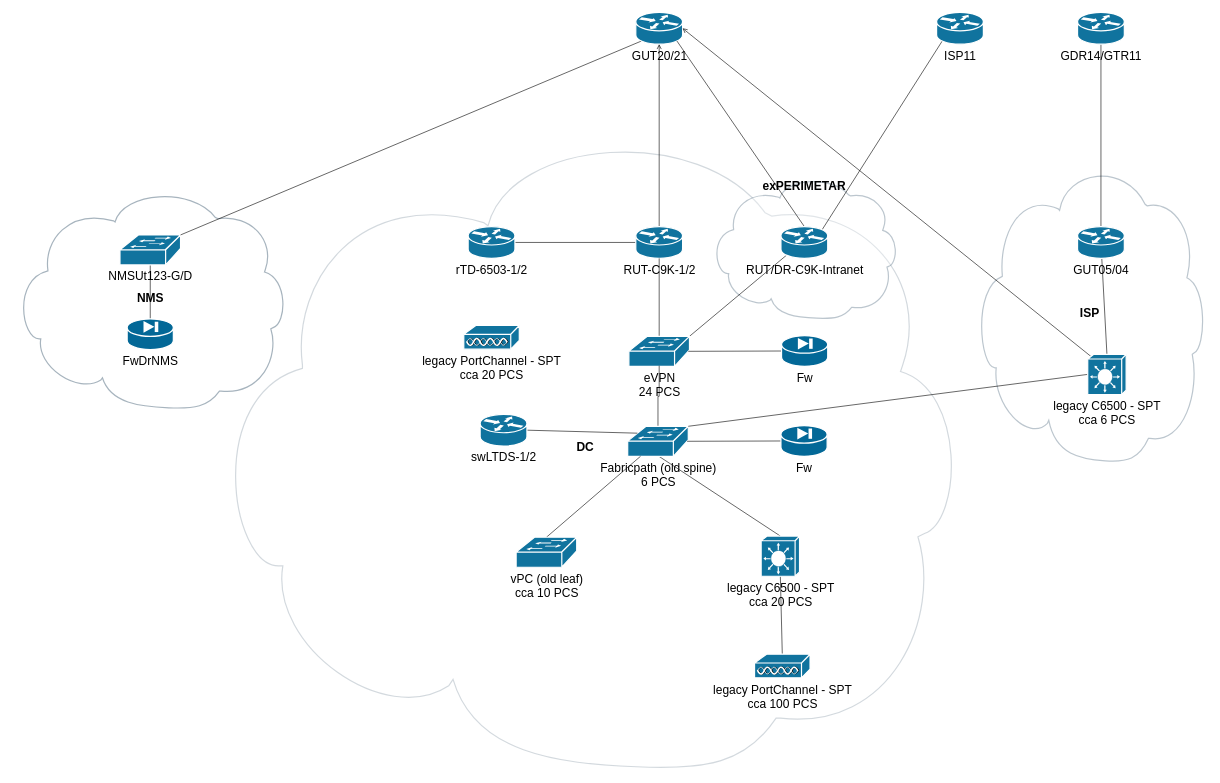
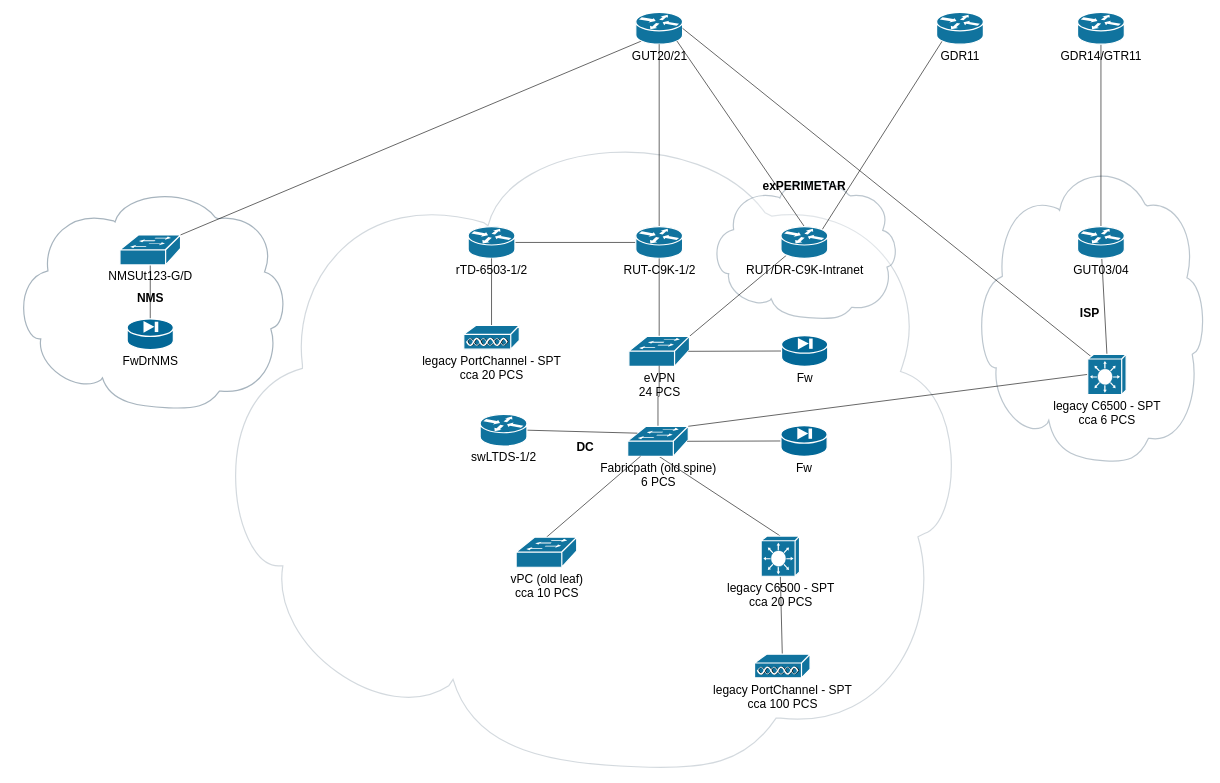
- <mxCell id="34" style="edgeStyle=none;rounded=0;orthogonalLoop=1;jettySize=auto;html=1;exitX=0.08;exitY=0.05;exitDx=0;exitDy=0;exitPerimeter=0;entryX=1;entryY=0.5;entryDx=0;entryDy=0;entryPerimeter=0;fontSize=20;fontColor=#000000;endArrow=open;endFill=0;" parent="1" source="35" target="12" edge="1"><mxGeometry relative="1" as="geometry" /></mxCell>
+ <mxCell id="34" style="edgeStyle=none;rounded=0;orthogonalLoop=1;jettySize=auto;html=1;exitX=0.08;exitY=0.05;exitDx=0;exitDy=0;exitPerimeter=0;entryX=1;entryY=0.5;entryDx=0;entryDy=0;entryPerimeter=0;fontSize=20;fontColor=#000000;endArrow=none;endFill=0;" parent="1" source="35" target="12" edge="1"><mxGeometry relative="1" as="geometry" /></mxCell>
- <mxCell id="14" style="edgeStyle=none;rounded=0;orthogonalLoop=1;jettySize=auto;html=1;exitX=0.5;exitY=0;exitDx=0;exitDy=0;exitPerimeter=0;fontSize=20;fontColor=#000000;endArrow=open;endFill=0;" parent="1" source="15" target="12" edge="1"><mxGeometry relative="1" as="geometry" /></mxCell>
+ <mxCell id="14" style="edgeStyle=none;rounded=0;orthogonalLoop=1;jettySize=auto;html=1;exitX=0.5;exitY=0;exitDx=0;exitDy=0;exitPerimeter=0;fontSize=20;fontColor=#000000;endArrow=none;endFill=0;" parent="1" source="15" target="12" edge="1"><mxGeometry relative="1" as="geometry" /></mxCell>
- <mxCell id="44" value="ISP11" style="shape=mxgraph.cisco.routers.router;html=1;dashed=0;fillColor=#10739E;strokeColor=#ffffff;strokeWidth=2;verticalLabelPosition=bottom;verticalAlign=top;fontFamily=Helvetica;fontSize=20;fontColor=#000000;" vertex="1" parent="1"><mxGeometry x="1561" y="20" width="78" height="53" as="geometry" /></mxCell>
+ <mxCell id="44" value="GDR11" style="shape=mxgraph.cisco.routers.router;html=1;dashed=0;fillColor=#10739E;strokeColor=#ffffff;strokeWidth=2;verticalLabelPosition=bottom;verticalAlign=top;fontFamily=Helvetica;fontSize=20;fontColor=#000000;" vertex="1" parent="1"><mxGeometry x="1561" y="20" width="78" height="53" as="geometry" /></mxCell>
- <mxCell id="37" value="GUT05/04" style="shape=mxgraph.cisco.routers.router;html=1;dashed=0;fillColor=#10739E;strokeColor=#ffffff;strokeWidth=2;verticalLabelPosition=bottom;verticalAlign=top;fontFamily=Helvetica;fontSize=20;fontColor=#000000;" parent="1" vertex="1"><mxGeometry x="1796" y="377" width="78" height="53" as="geometry" /></mxCell>
+ <mxCell id="37" value="GUT03/04" style="shape=mxgraph.cisco.routers.router;html=1;dashed=0;fillColor=#10739E;strokeColor=#ffffff;strokeWidth=2;verticalLabelPosition=bottom;verticalAlign=top;fontFamily=Helvetica;fontSize=20;fontColor=#000000;" parent="1" vertex="1"><mxGeometry x="1796" y="377" width="78" height="53" as="geometry" /></mxCell>
+ <mxCell id="41" style="edgeStyle=orthogonalEdgeStyle;rounded=0;orthogonalLoop=1;jettySize=auto;html=1;exitX=0.5;exitY=0;exitDx=0;exitDy=0;exitPerimeter=0;endArrow=none;endFill=0;" edge="1" parent="1" source="42" target="38"><mxGeometry relative="1" as="geometry" /></mxCell>
